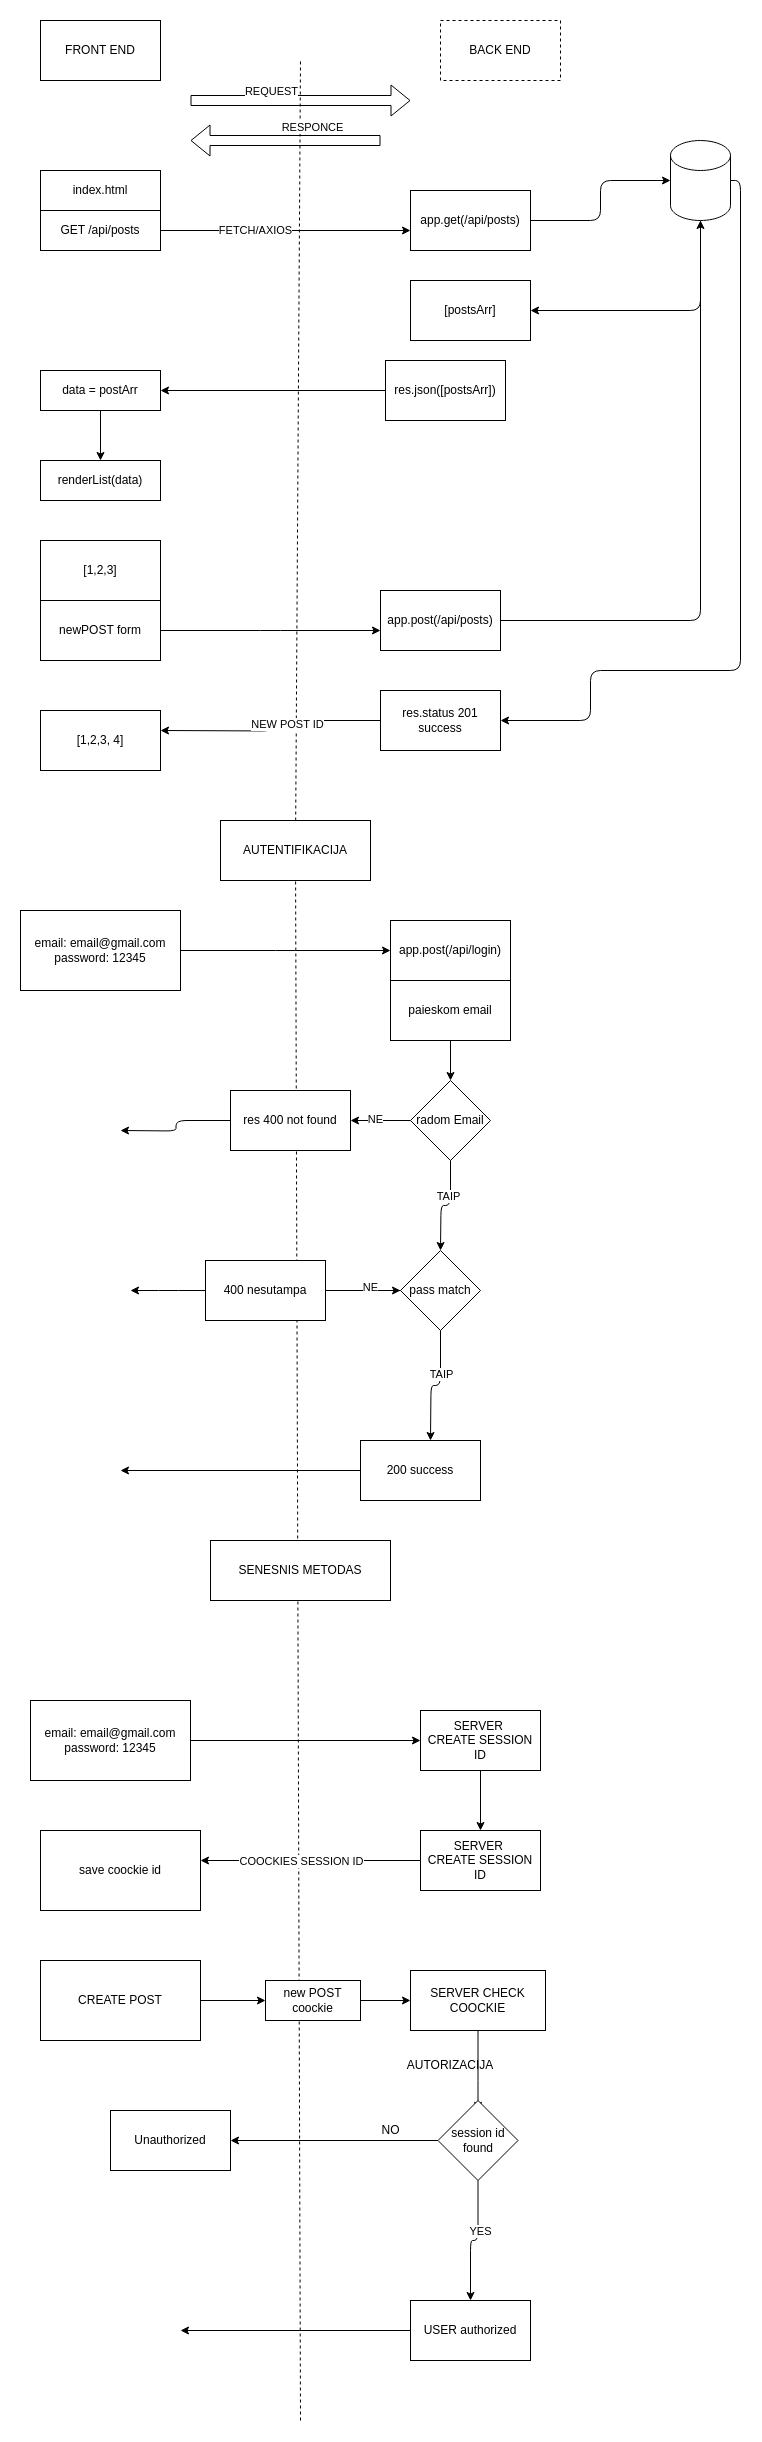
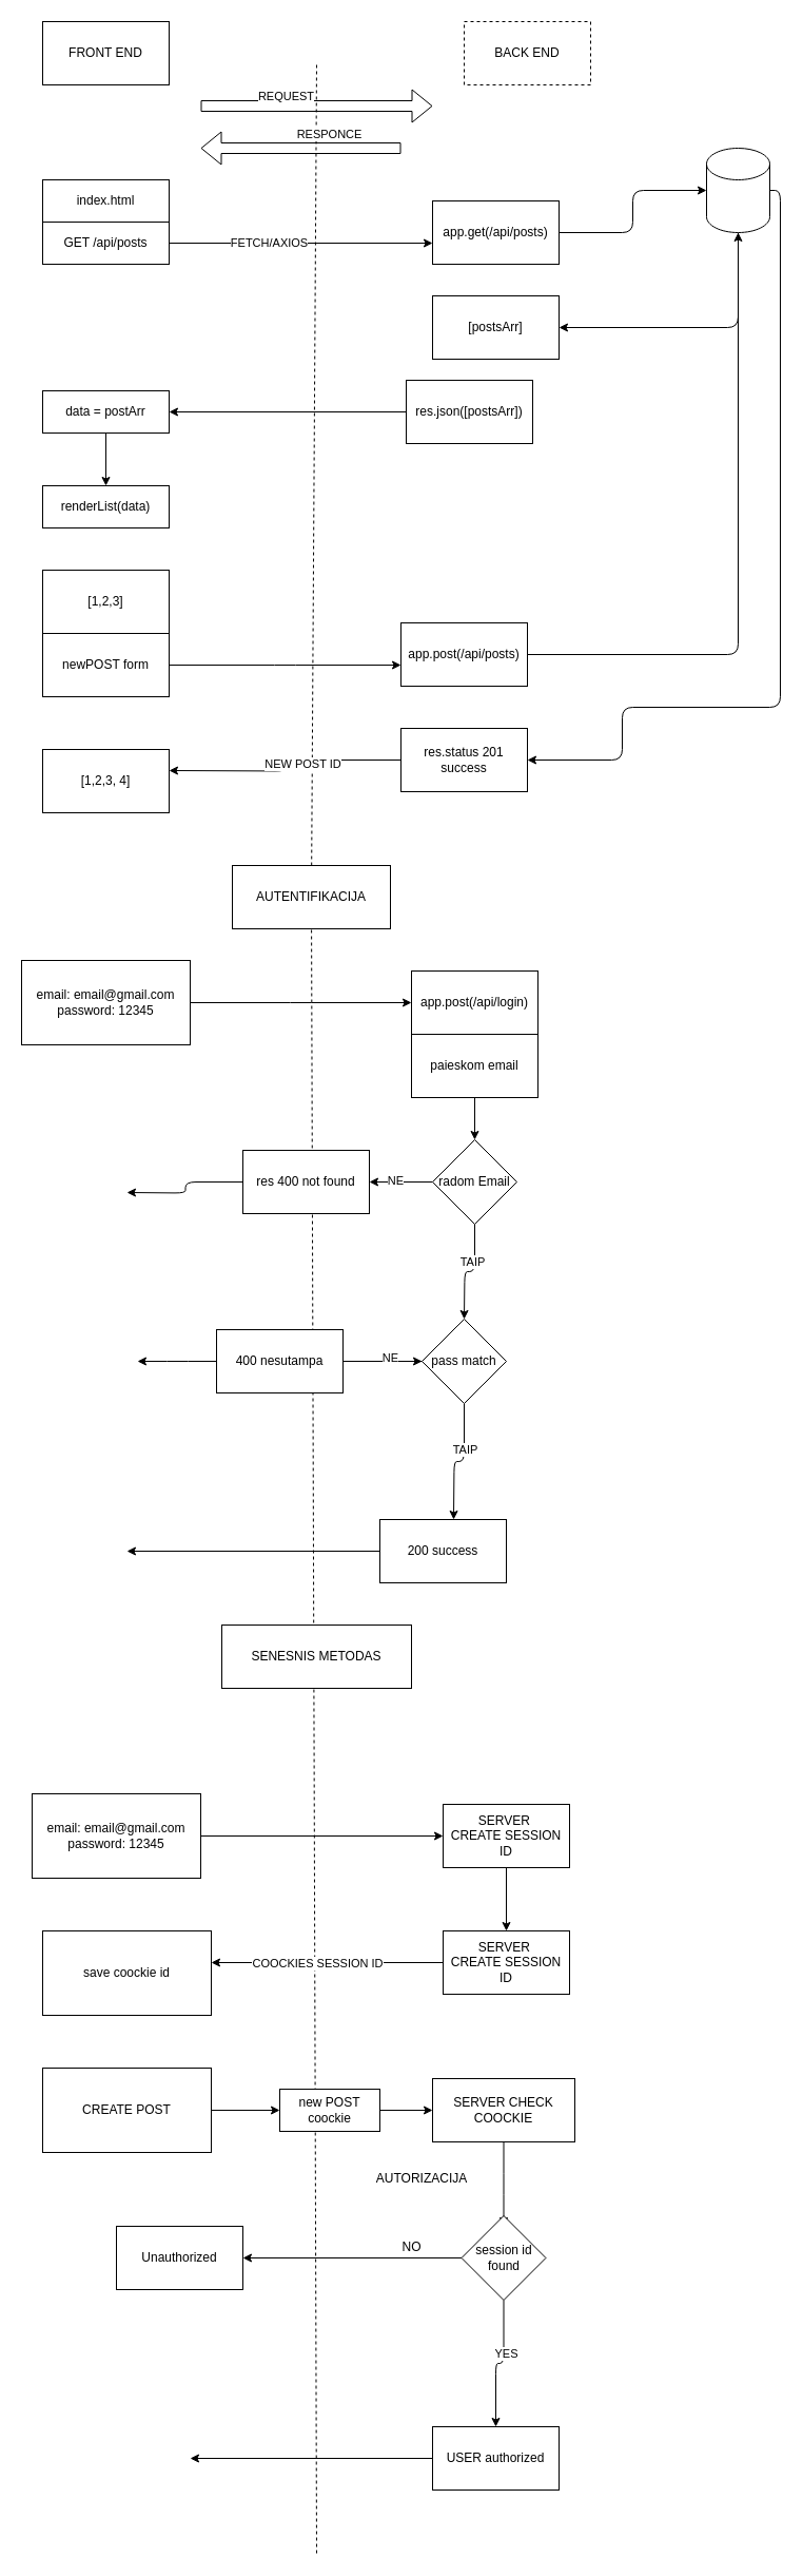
- <mxCell id="80" value="AUTORIZACIJA" style="text;html=1;strokeColor=none;fillColor=none;align=center;verticalAlign=middle;whiteSpace=wrap;rounded=0;" vertex="1" parent="1"><mxGeometry x="380" y="2050" width="140" height="30" as="geometry" /></mxCell>
+ <mxCell id="80" value="AUTORIZACIJA" style="text;html=1;strokeColor=none;fillColor=none;align=center;verticalAlign=middle;whiteSpace=wrap;rounded=0;" vertex="1" parent="1"><mxGeometry x="330" y="2050" width="140" height="30" as="geometry" /></mxCell>
